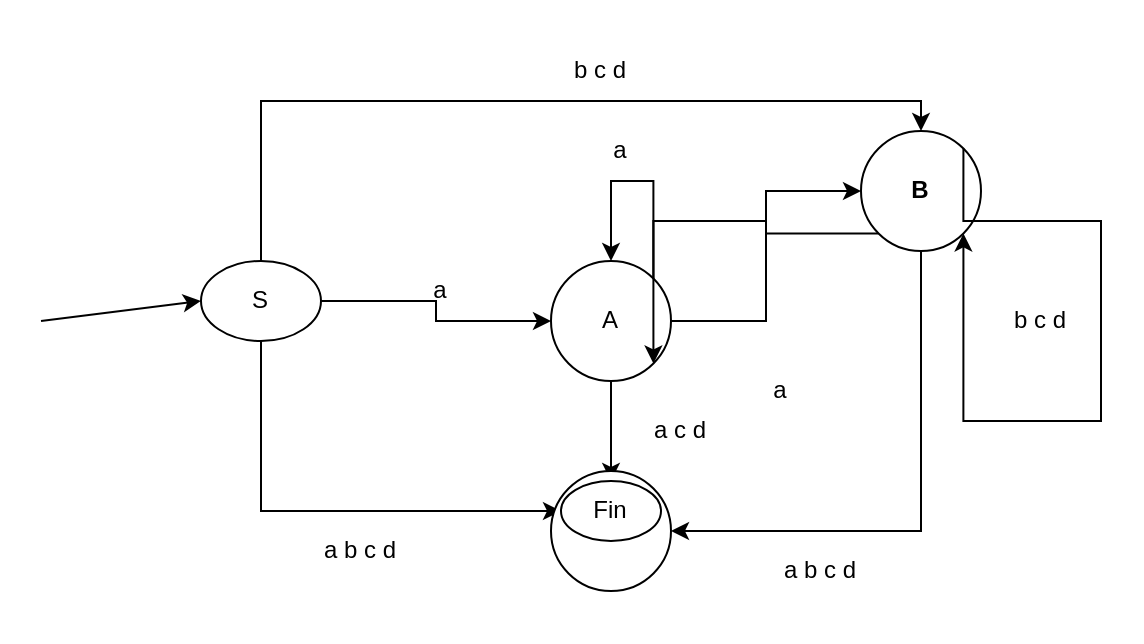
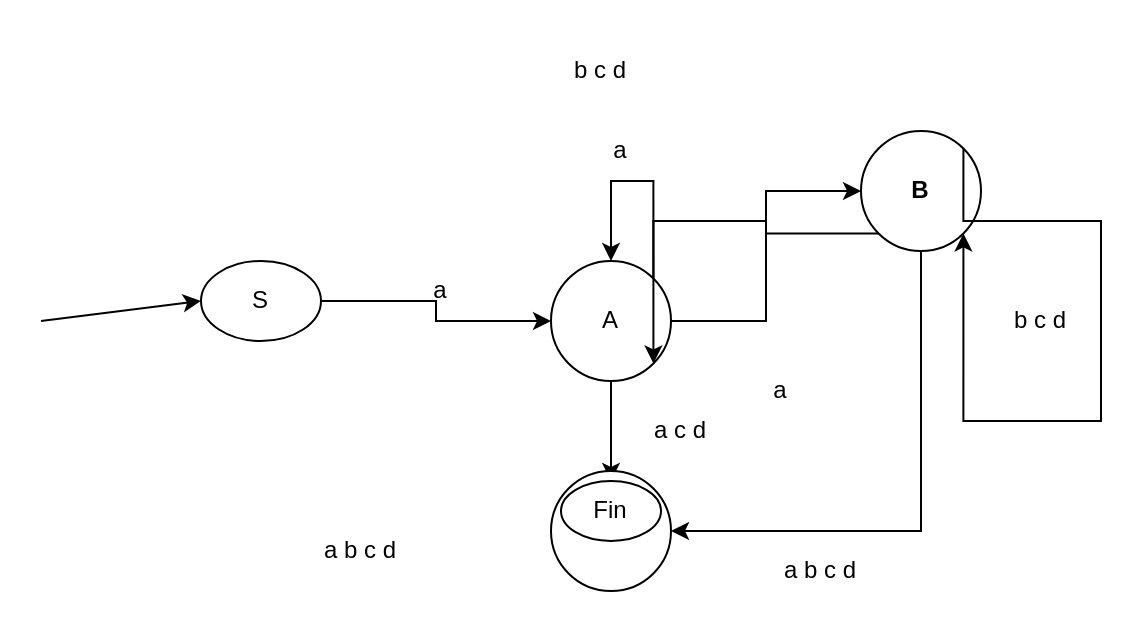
- <mxCell id="4" style="edgeStyle=orthogonalEdgeStyle;rounded=0;orthogonalLoop=1;jettySize=auto;html=1;exitX=0.5;exitY=0;exitDx=0;exitDy=0;entryX=0.5;entryY=0;entryDx=0;entryDy=0;" parent="1" source="5" target="11" edge="1"><mxGeometry relative="1" as="geometry"><Array as="points"><mxPoint x="130" y="50" /><mxPoint x="460" y="50" /></Array></mxGeometry></mxCell>
- <mxCell id="2" style="edgeStyle=orthogonalEdgeStyle;rounded=0;orthogonalLoop=1;jettySize=auto;html=1;exitX=0.5;exitY=1;exitDx=0;exitDy=0;entryX=0;entryY=0.5;entryDx=0;entryDy=0;" parent="1" source="5" target="13" edge="1"><mxGeometry relative="1" as="geometry" /></mxCell>
